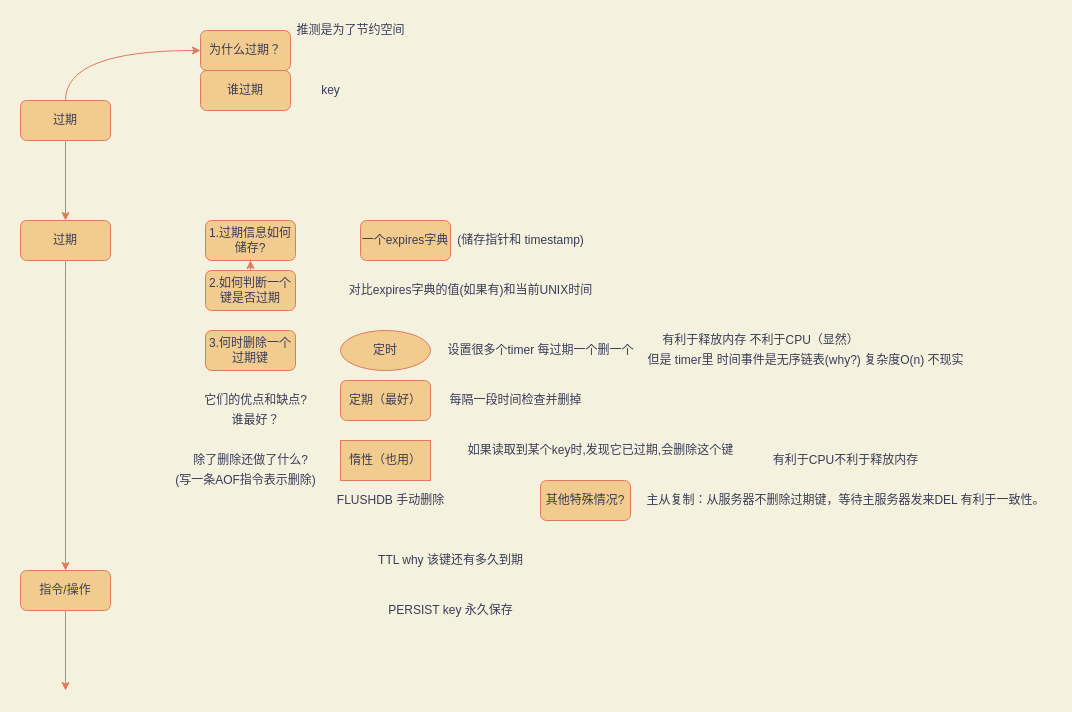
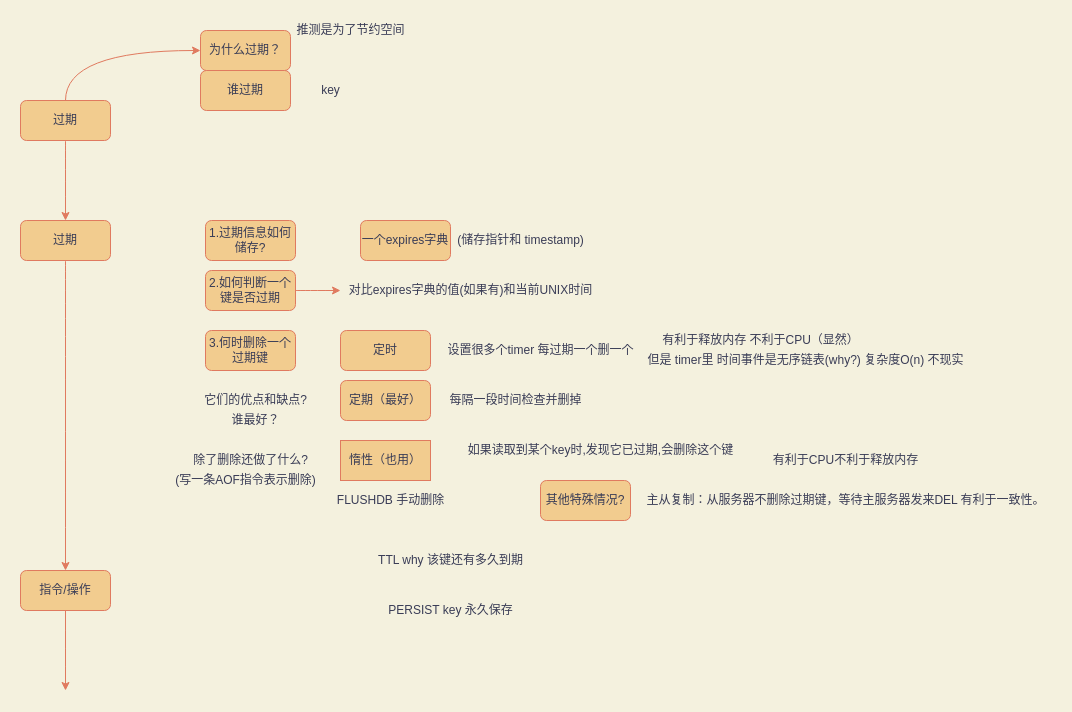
- <mxCell id="18" value="" style="edgeStyle=orthogonalEdgeStyle;curved=1;rounded=1;sketch=0;orthogonalLoop=1;jettySize=auto;html=1;strokeColor=#E07A5F;fillColor=#F2CC8F;fontColor=#393C56;" edge="1" parent="1" source="19" target="14"><mxGeometry relative="1" as="geometry" /></mxCell>
+ <mxCell id="18" value="" style="edgeStyle=orthogonalEdgeStyle;curved=1;rounded=1;sketch=0;orthogonalLoop=1;jettySize=auto;html=1;strokeColor=#E07A5F;fillColor=#F2CC8F;fontColor=#393C56;" edge="1" parent="1" source="19" target="20"><mxGeometry relative="1" as="geometry" /></mxCell>
- <mxCell id="23" value="定时" style="ellipse;whiteSpace=wrap;html=1;sketch=0;strokeColor=#E07A5F;fillColor=#F2CC8F;fontColor=#393C56;" vertex="1" parent="1"><mxGeometry x="340" y="330" width="90" height="40" as="geometry" /></mxCell>
+ <mxCell id="23" value="定时" style="rounded=1;whiteSpace=wrap;html=1;sketch=0;strokeColor=#E07A5F;fillColor=#F2CC8F;fontColor=#393C56;" vertex="1" parent="1"><mxGeometry x="340" y="330" width="90" height="40" as="geometry" /></mxCell>
